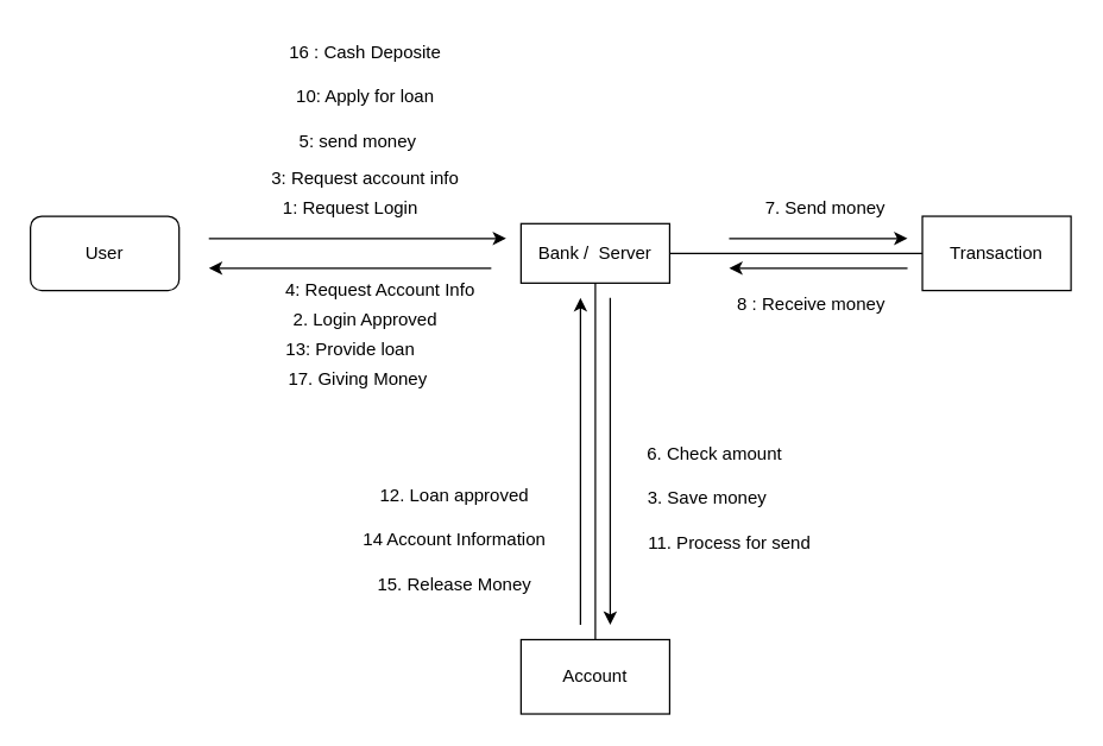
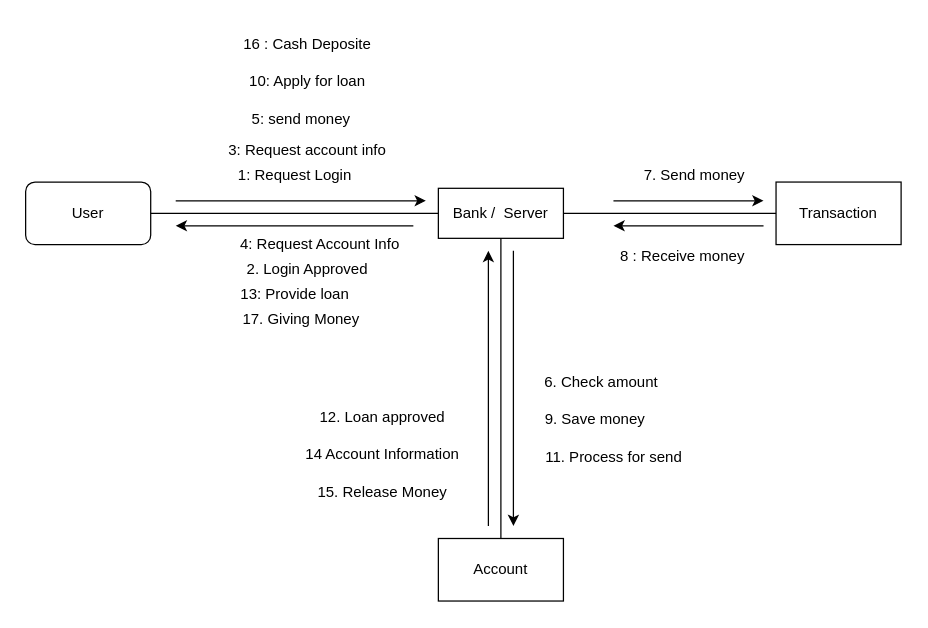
+ <mxCell id="11" value="" style="endArrow=none;html=1;rounded=0;entryX=0;entryY=0.5;entryDx=0;entryDy=0;exitX=1;exitY=0.5;exitDx=0;exitDy=0;" parent="1" source="4" target="10" edge="1"><mxGeometry width="50" height="50" relative="1" as="geometry"><mxPoint x="510" y="260" as="sourcePoint" /><mxPoint x="560" y="210" as="targetPoint" /></mxGeometry></mxCell>
- <mxCell id="18" value="3. Save money" style="text;html=1;align=center;verticalAlign=middle;resizable=0;points=[];autosize=1;strokeColor=none;fillColor=none;" parent="1" vertex="1"><mxGeometry x="425" y="320" width="100" height="30" as="geometry" /></mxCell>
+ <mxCell id="18" value="9. Save money" style="text;html=1;align=center;verticalAlign=middle;resizable=0;points=[];autosize=1;strokeColor=none;fillColor=none;" parent="1" vertex="1"><mxGeometry x="425" y="320" width="100" height="30" as="geometry" /></mxCell>
